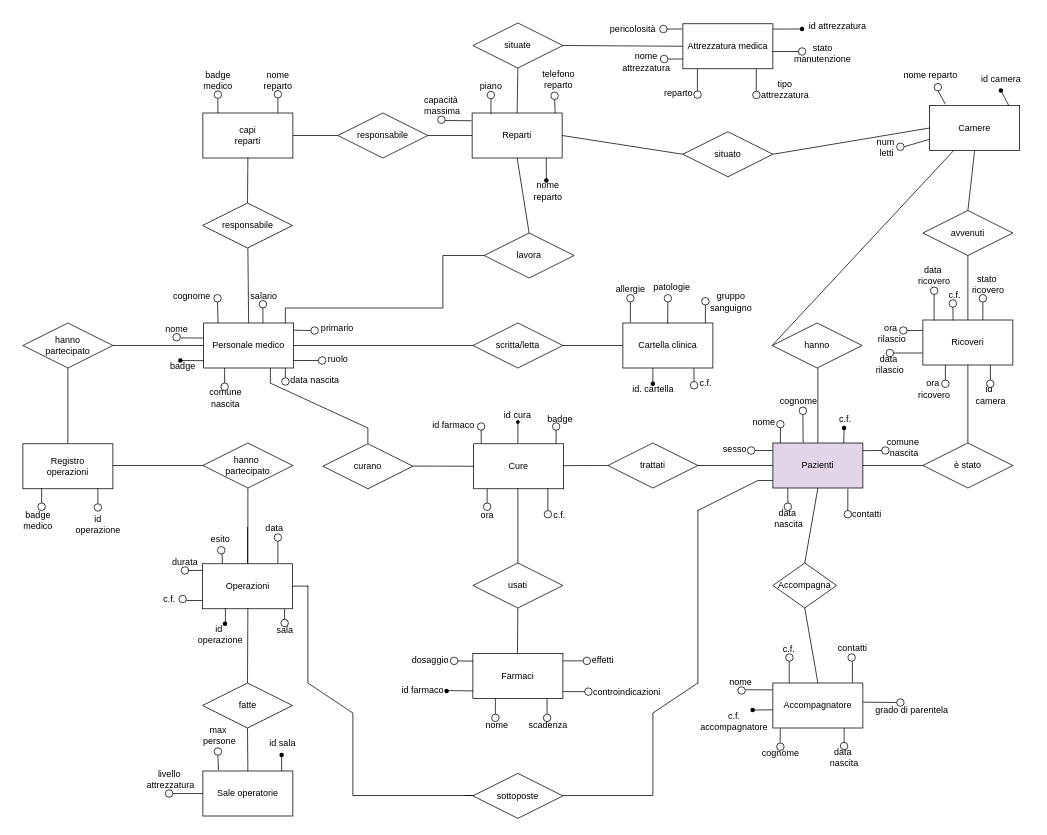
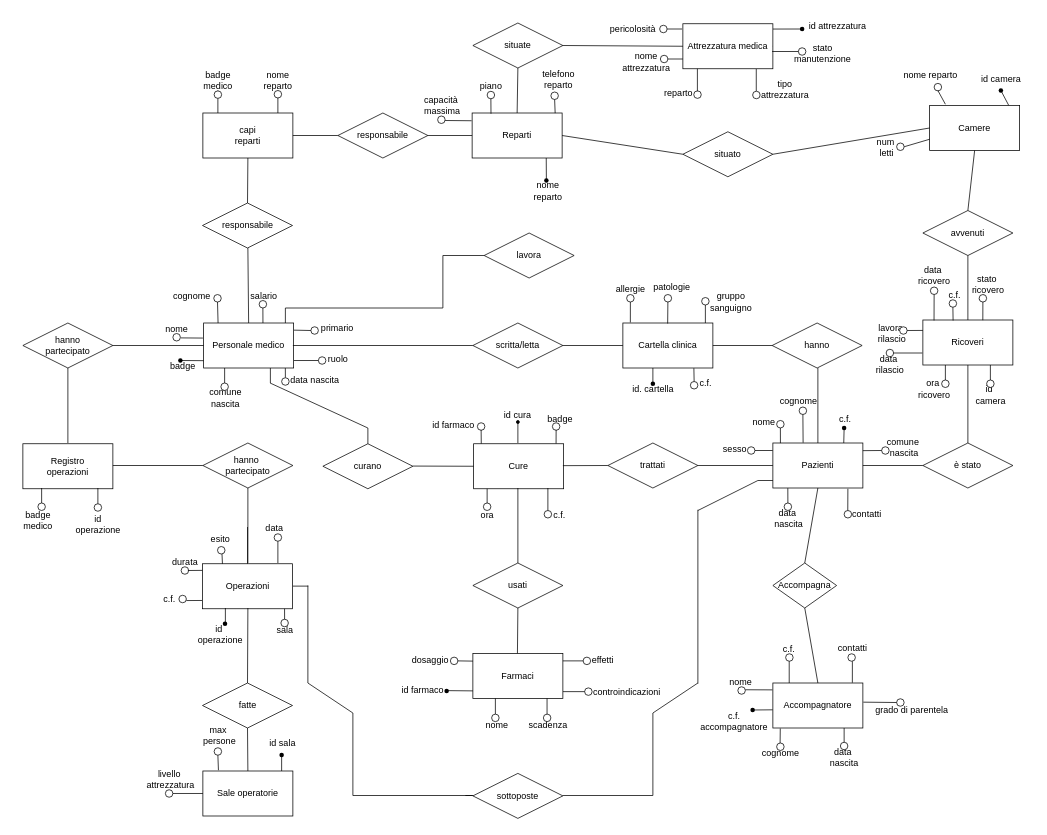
- <mxCell id="296" value="" style="endArrow=none;html=1;rounded=0;entryX=0.5;entryY=1;entryDx=0;entryDy=0;exitX=0.5;exitY=0;exitDx=0;exitDy=0;" edge="1" parent="1" source="256" target="5"><mxGeometry width="50" height="50" relative="1" as="geometry"><mxPoint x="691" y="310" as="sourcePoint" /><mxPoint x="665" y="290" as="targetPoint" /></mxGeometry></mxCell>
- <mxCell id="20" value="" style="endArrow=none;html=1;rounded=0;exitX=0;exitY=0.5;exitDx=0;exitDy=0;" parent="1" source="16" target="6" edge="1"><mxGeometry width="50" height="50" relative="1" as="geometry"><mxPoint x="890" y="580" as="sourcePoint" /><mxPoint x="940" y="540" as="targetPoint" /></mxGeometry></mxCell>
+ <mxCell id="20" value="" style="endArrow=none;html=1;rounded=0;entryX=1;entryY=0.5;entryDx=0;entryDy=0;exitX=0;exitY=0.5;exitDx=0;exitDy=0;" parent="1" source="16" target="9" edge="1"><mxGeometry width="50" height="50" relative="1" as="geometry"><mxPoint x="890" y="580" as="sourcePoint" /><mxPoint x="940" y="540" as="targetPoint" /></mxGeometry></mxCell>
- <mxCell id="169" value="ora&lt;div&gt;&amp;nbsp;rilascio&lt;/div&gt;" style="text;html=1;align=center;verticalAlign=middle;resizable=0;points=[];autosize=1;strokeColor=none;fillColor=none;" parent="1" vertex="1"><mxGeometry x="1157" y="424" width="60" height="40" as="geometry" /></mxCell>
+ <mxCell id="169" value="lavora&lt;div&gt;&amp;nbsp;rilascio&lt;/div&gt;" style="text;html=1;align=center;verticalAlign=middle;resizable=0;points=[];autosize=1;strokeColor=none;fillColor=none;" parent="1" vertex="1"><mxGeometry x="1157" y="424" width="60" height="40" as="geometry" /></mxCell>
- <mxCell id="3" value="Pazienti" style="rounded=0;whiteSpace=wrap;html=1;fillColor=#e1d5e7;" parent="1" vertex="1"><mxGeometry x="1030" y="590" width="120" height="60" as="geometry" /></mxCell>
+ <mxCell id="3" value="Pazienti" style="rounded=0;whiteSpace=wrap;html=1;" parent="1" vertex="1"><mxGeometry x="1030" y="590" width="120" height="60" as="geometry" /></mxCell>
